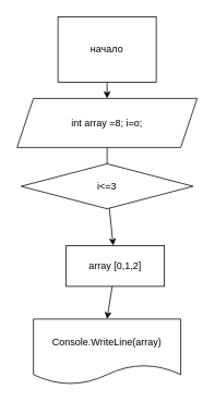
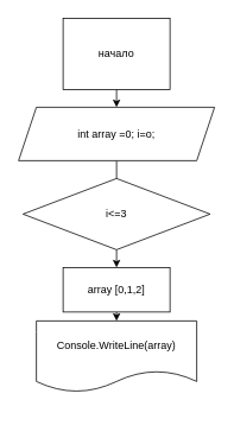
- <mxCell id="5" value="int array =8; i=o;" style="shape=parallelogram;perimeter=parallelogramPerimeter;whiteSpace=wrap;html=1;fixedSize=1;" vertex="1" parent="1"><mxGeometry x="20" y="120" width="220" height="60" as="geometry" /></mxCell>
+ <mxCell id="5" value="int array =0; i=o;" style="shape=parallelogram;perimeter=parallelogramPerimeter;whiteSpace=wrap;html=1;fixedSize=1;" vertex="1" parent="1"><mxGeometry x="20" y="120" width="220" height="60" as="geometry" /></mxCell>
- <mxCell id="7" value="i&amp;lt;=3" style="rhombus;whiteSpace=wrap;html=1;" vertex="1" parent="1"><mxGeometry x="25" y="200" width="210" height="55" as="geometry" /></mxCell>
+ <mxCell id="7" value="i&amp;lt;=3" style="rhombus;whiteSpace=wrap;html=1;" vertex="1" parent="1"><mxGeometry x="25" y="200" width="210" height="80" as="geometry" /></mxCell>
- <mxCell id="9" value="array [0,1,2]" style="rounded=0;whiteSpace=wrap;html=1;" vertex="1" parent="1"><mxGeometry x="80" y="300" width="120" height="50" as="geometry" /></mxCell>
+ <mxCell id="9" value="array [0,1,2]" style="rounded=0;whiteSpace=wrap;html=1;" vertex="1" parent="1"><mxGeometry x="70" y="300" width="120" height="50" as="geometry" /></mxCell>
- <mxCell id="10" value="Console.WriteLine(array)" style="shape=document;whiteSpace=wrap;html=1;boundedLbl=1;" vertex="1" parent="1"><mxGeometry x="40" y="390" width="180" height="80" as="geometry" /></mxCell>
+ <mxCell id="10" value="Console.WriteLine(array)" style="shape=document;whiteSpace=wrap;html=1;boundedLbl=1;" vertex="1" parent="1"><mxGeometry x="40" y="360" width="180" height="80" as="geometry" /></mxCell>
